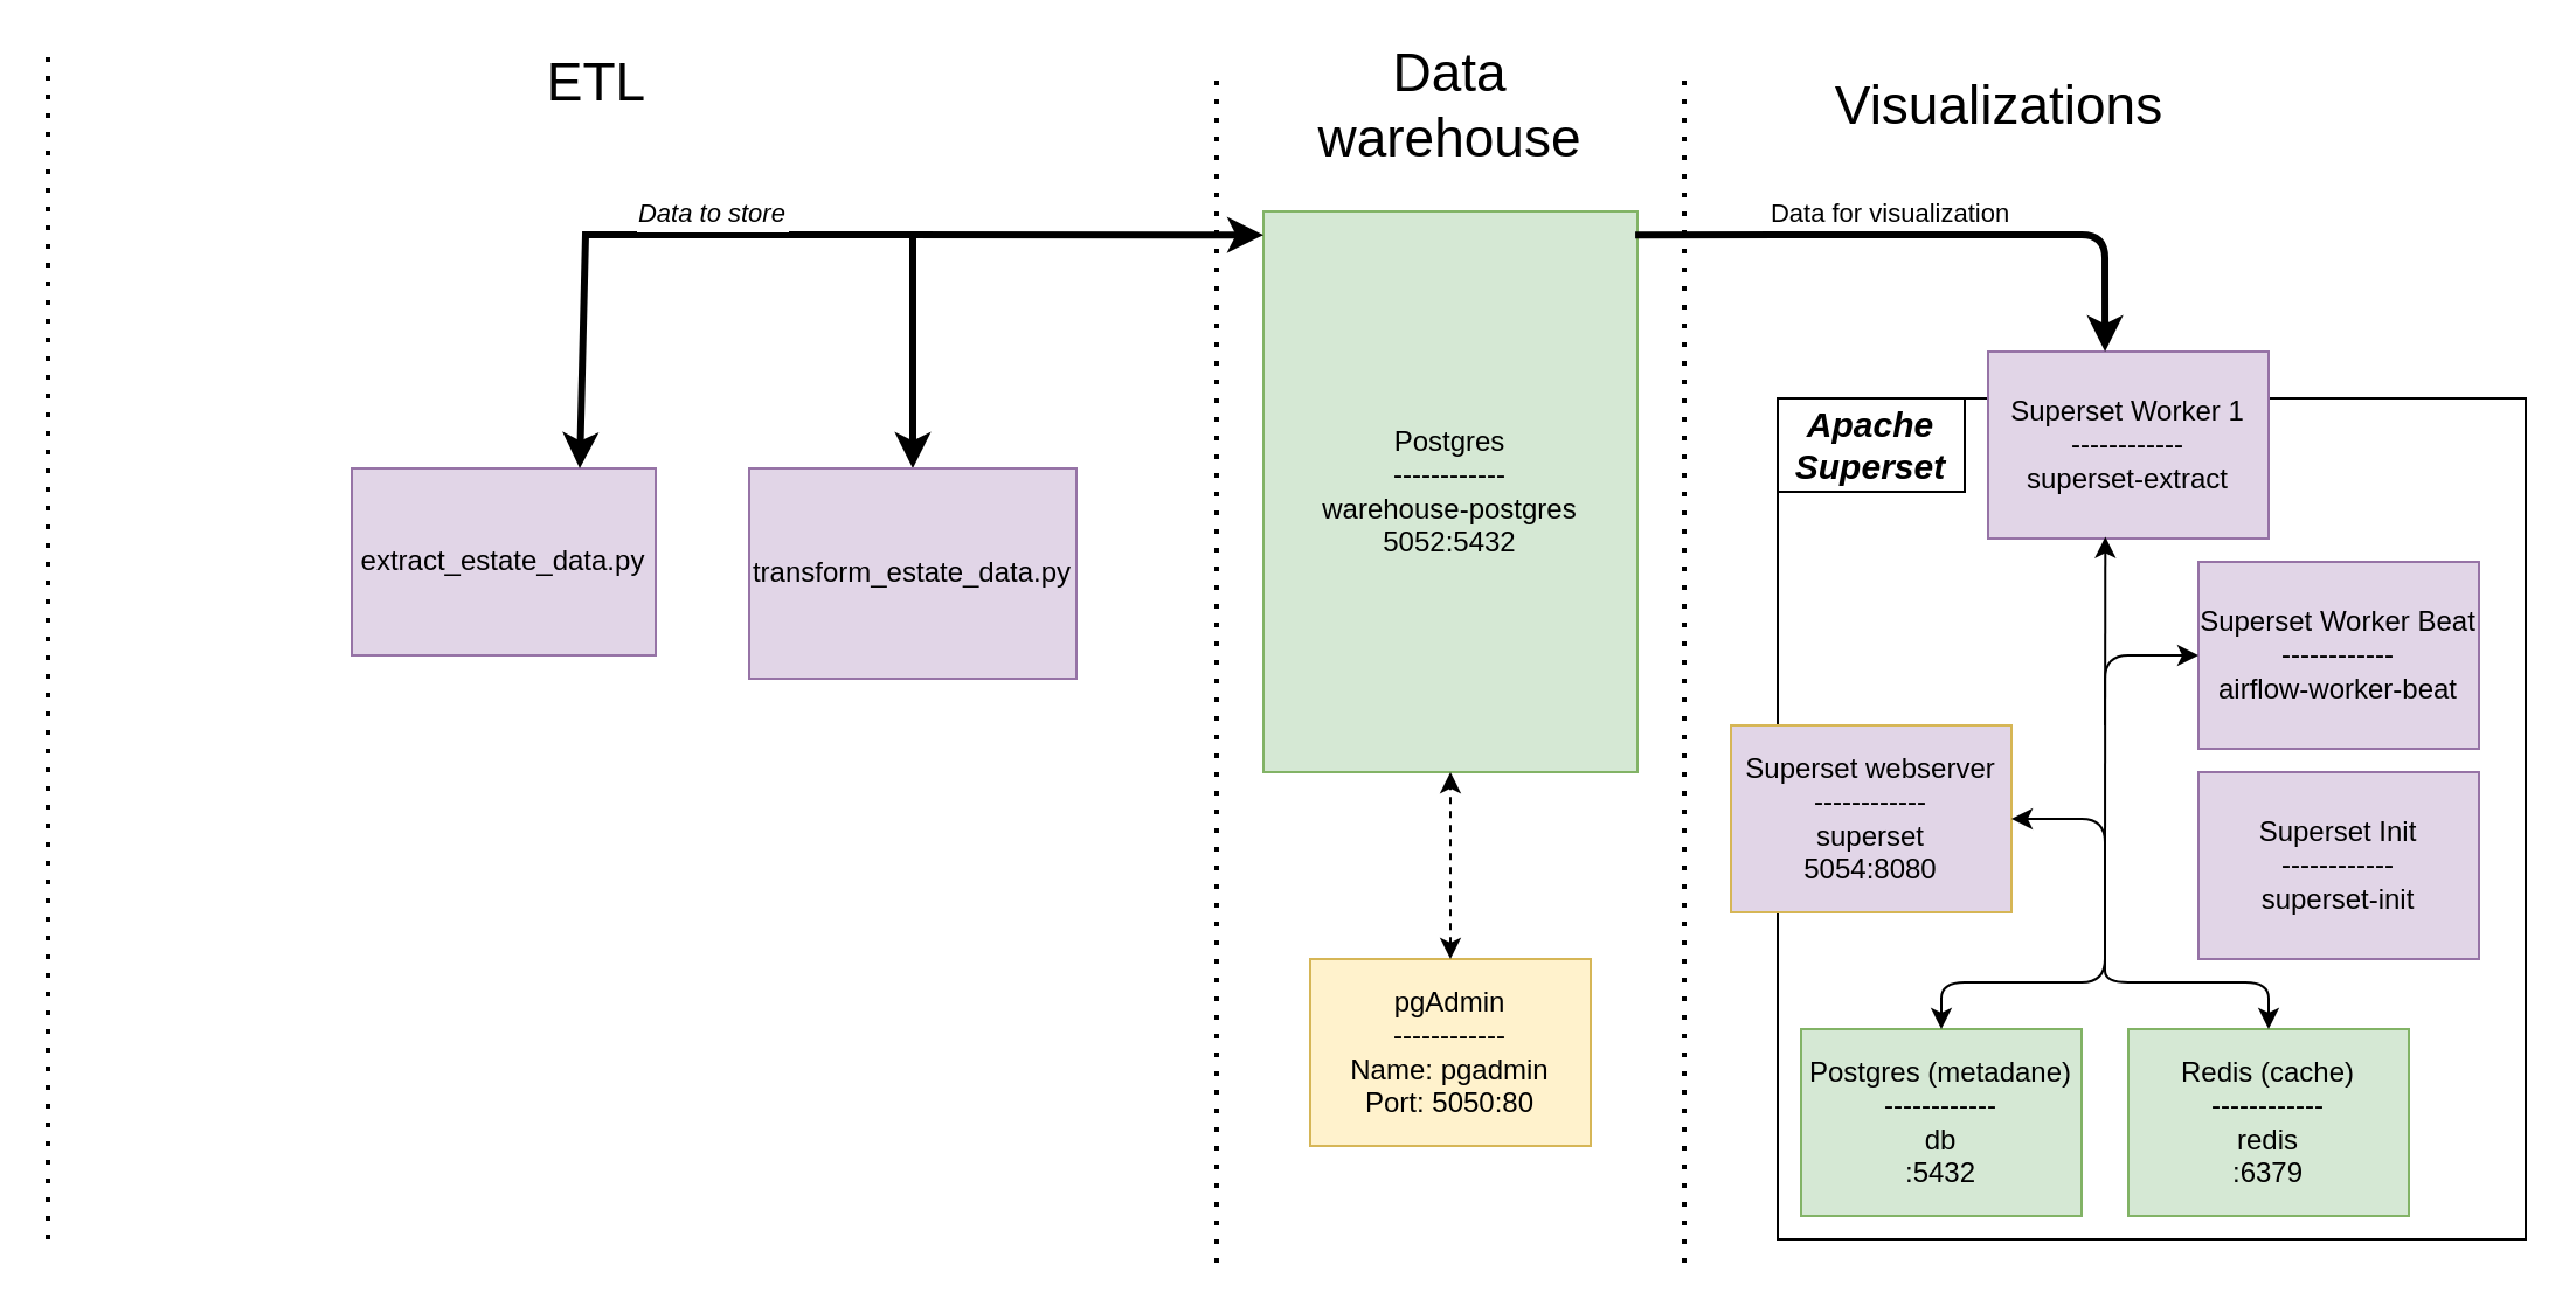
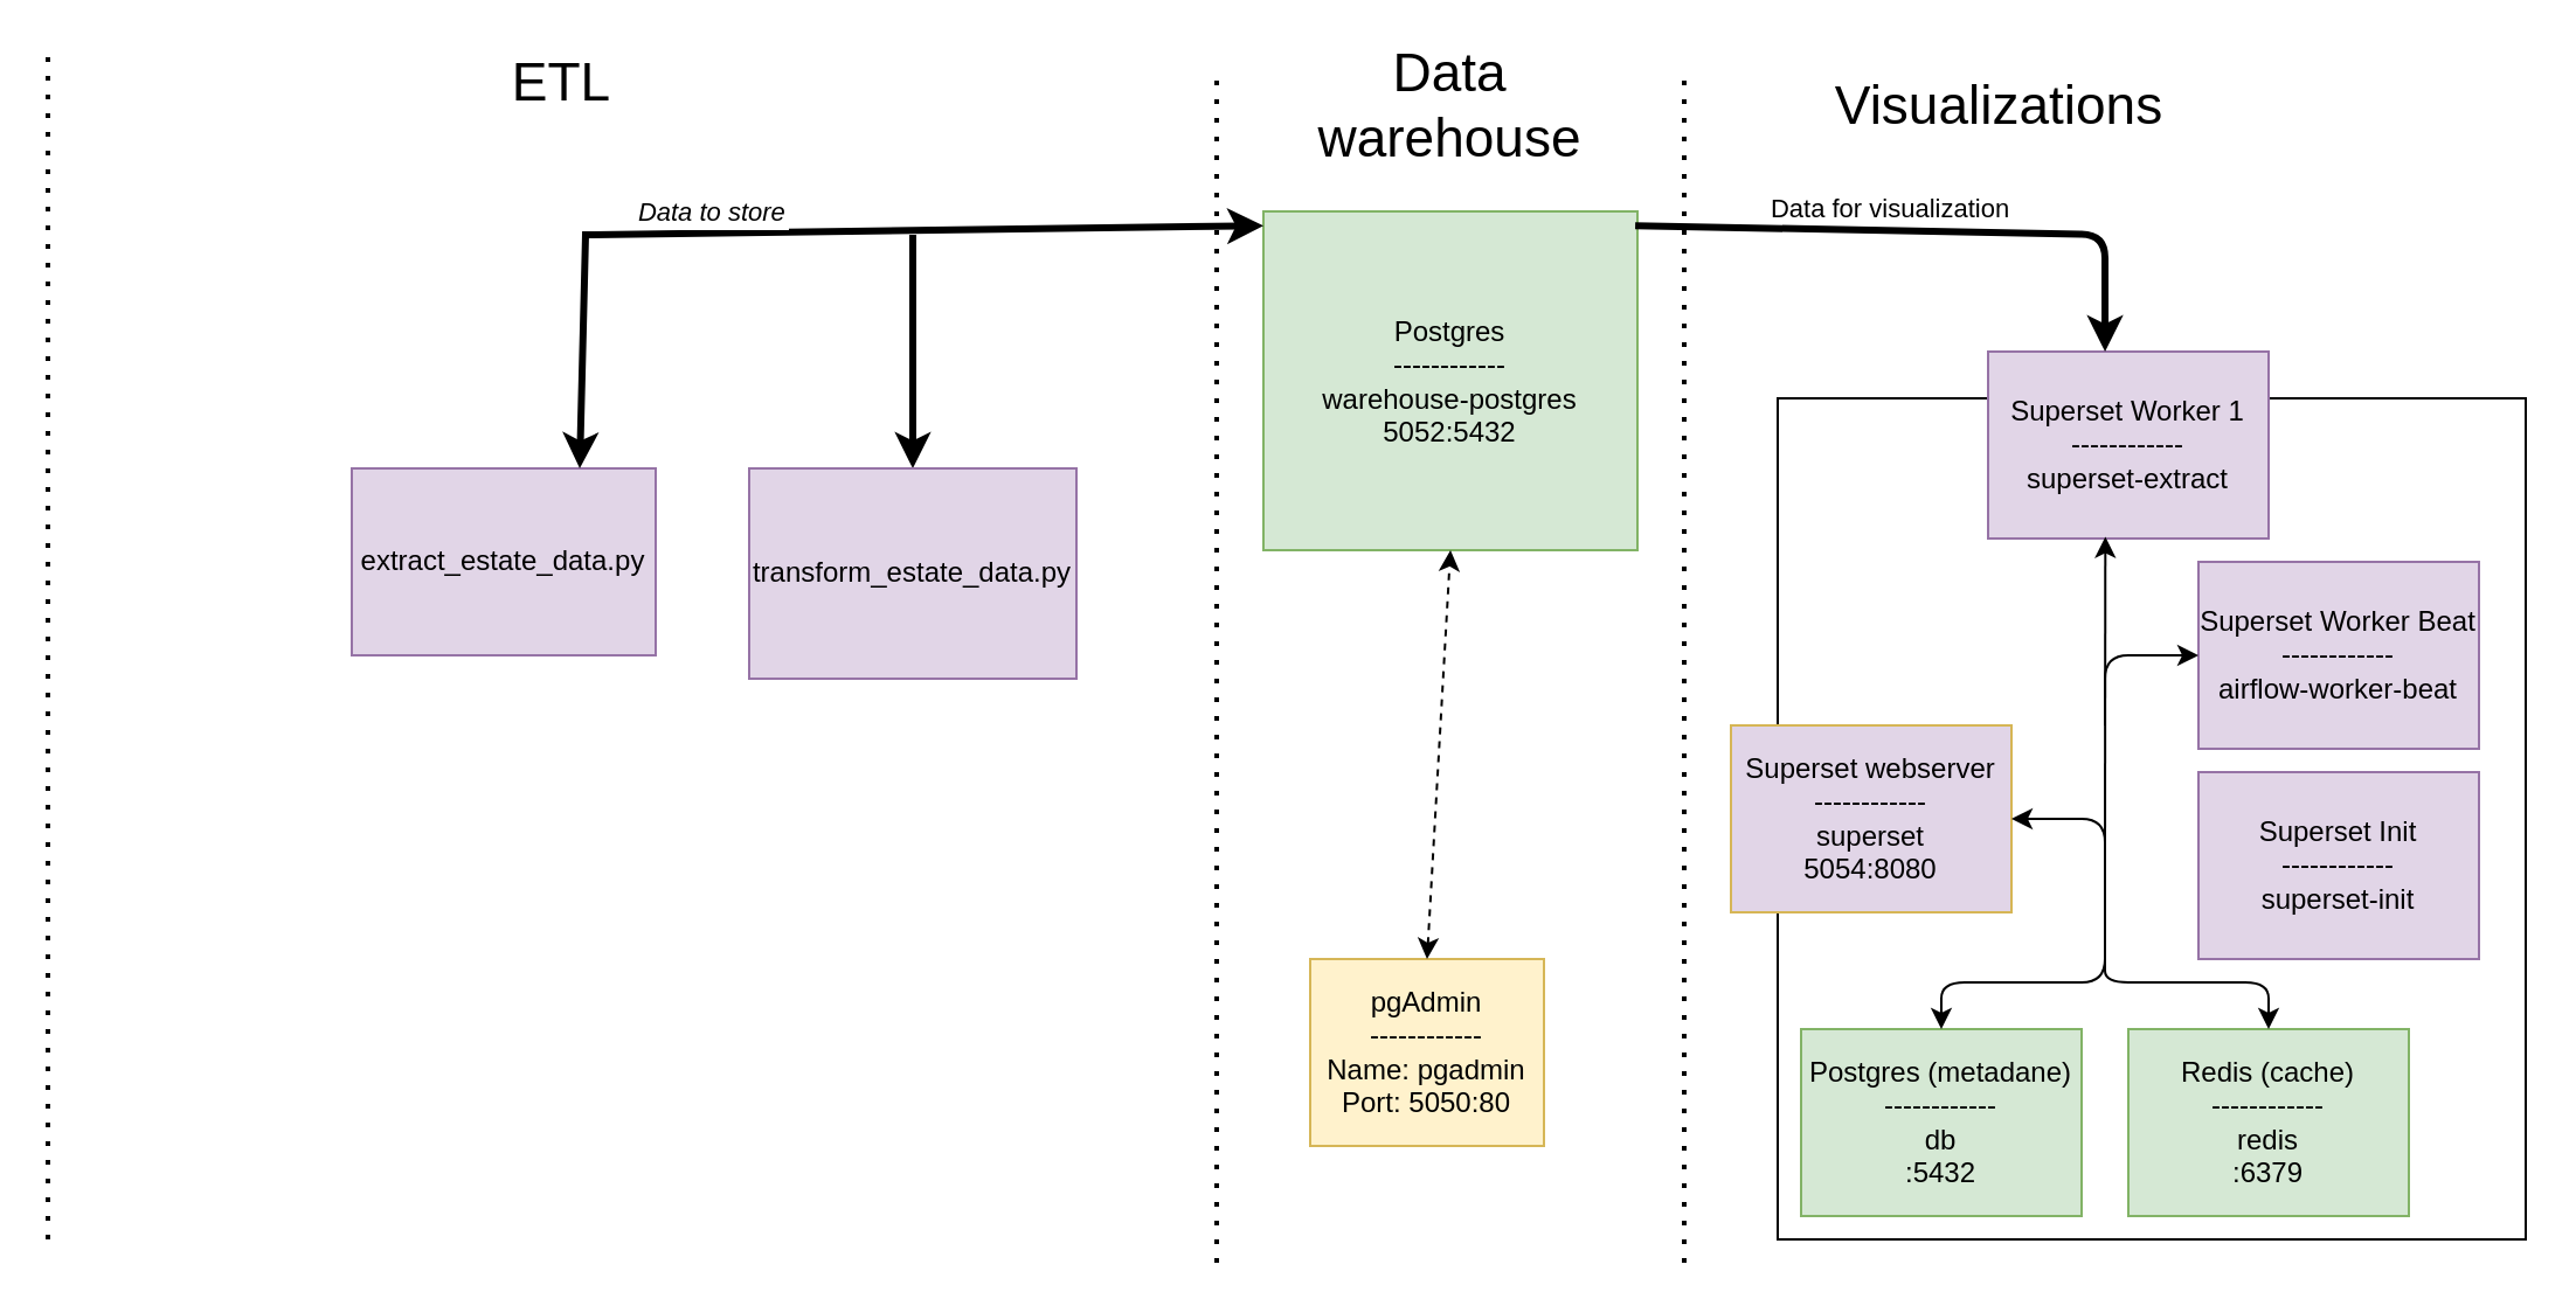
- <mxCell id="3" value="ETL" style="text;html=1;strokeColor=none;fillColor=none;align=center;verticalAlign=middle;whiteSpace=wrap;rounded=0;fontSize=23;" parent="1" vertex="1"><mxGeometry x="150" y="20" width="210" height="30" as="geometry" /></mxCell>
+ <mxCell id="3" value="ETL" style="text;html=1;strokeColor=none;fillColor=none;align=center;verticalAlign=middle;whiteSpace=wrap;rounded=0;fontSize=23;" parent="1" vertex="1"><mxGeometry x="135" y="20" width="210" height="30" as="geometry" /></mxCell>
- <mxCell id="13" value="Apache Superset" style="text;html=1;align=center;verticalAlign=middle;whiteSpace=wrap;rounded=0;fontSize=15;fontStyle=3;strokeColor=default;" parent="1" vertex="1"><mxGeometry x="760" y="170" width="80" height="40" as="geometry" /></mxCell>
- <mxCell id="7" value="Postgres&lt;br&gt;------------&lt;br&gt;warehouse-postgres&lt;br&gt;5052:5432" style="rounded=0;whiteSpace=wrap;html=1;fillColor=#d5e8d4;strokeColor=#82b366;" parent="1" vertex="1"><mxGeometry x="540" y="90" width="160" height="240" as="geometry" /></mxCell>
+ <mxCell id="7" value="Postgres&lt;br&gt;------------&lt;br&gt;warehouse-postgres&lt;br&gt;5052:5432" style="rounded=0;whiteSpace=wrap;html=1;fillColor=#d5e8d4;strokeColor=#82b366;" parent="1" vertex="1"><mxGeometry x="540" y="90" width="160" height="145" as="geometry" /></mxCell>
- <mxCell id="28" value="pgAdmin&lt;br&gt;------------&lt;br&gt;Name: pgadmin&lt;br&gt;Port: 5050:80" style="rounded=0;whiteSpace=wrap;html=1;fillColor=#fff2cc;strokeColor=#d6b656;" vertex="1" parent="1"><mxGeometry x="560" y="410" width="120" height="80" as="geometry" /></mxCell>
+ <mxCell id="28" value="pgAdmin&lt;br&gt;------------&lt;br&gt;Name: pgadmin&lt;br&gt;Port: 5050:80" style="rounded=0;whiteSpace=wrap;html=1;fillColor=#fff2cc;strokeColor=#d6b656;" vertex="1" parent="1"><mxGeometry x="560" y="410" width="100" height="80" as="geometry" /></mxCell>
